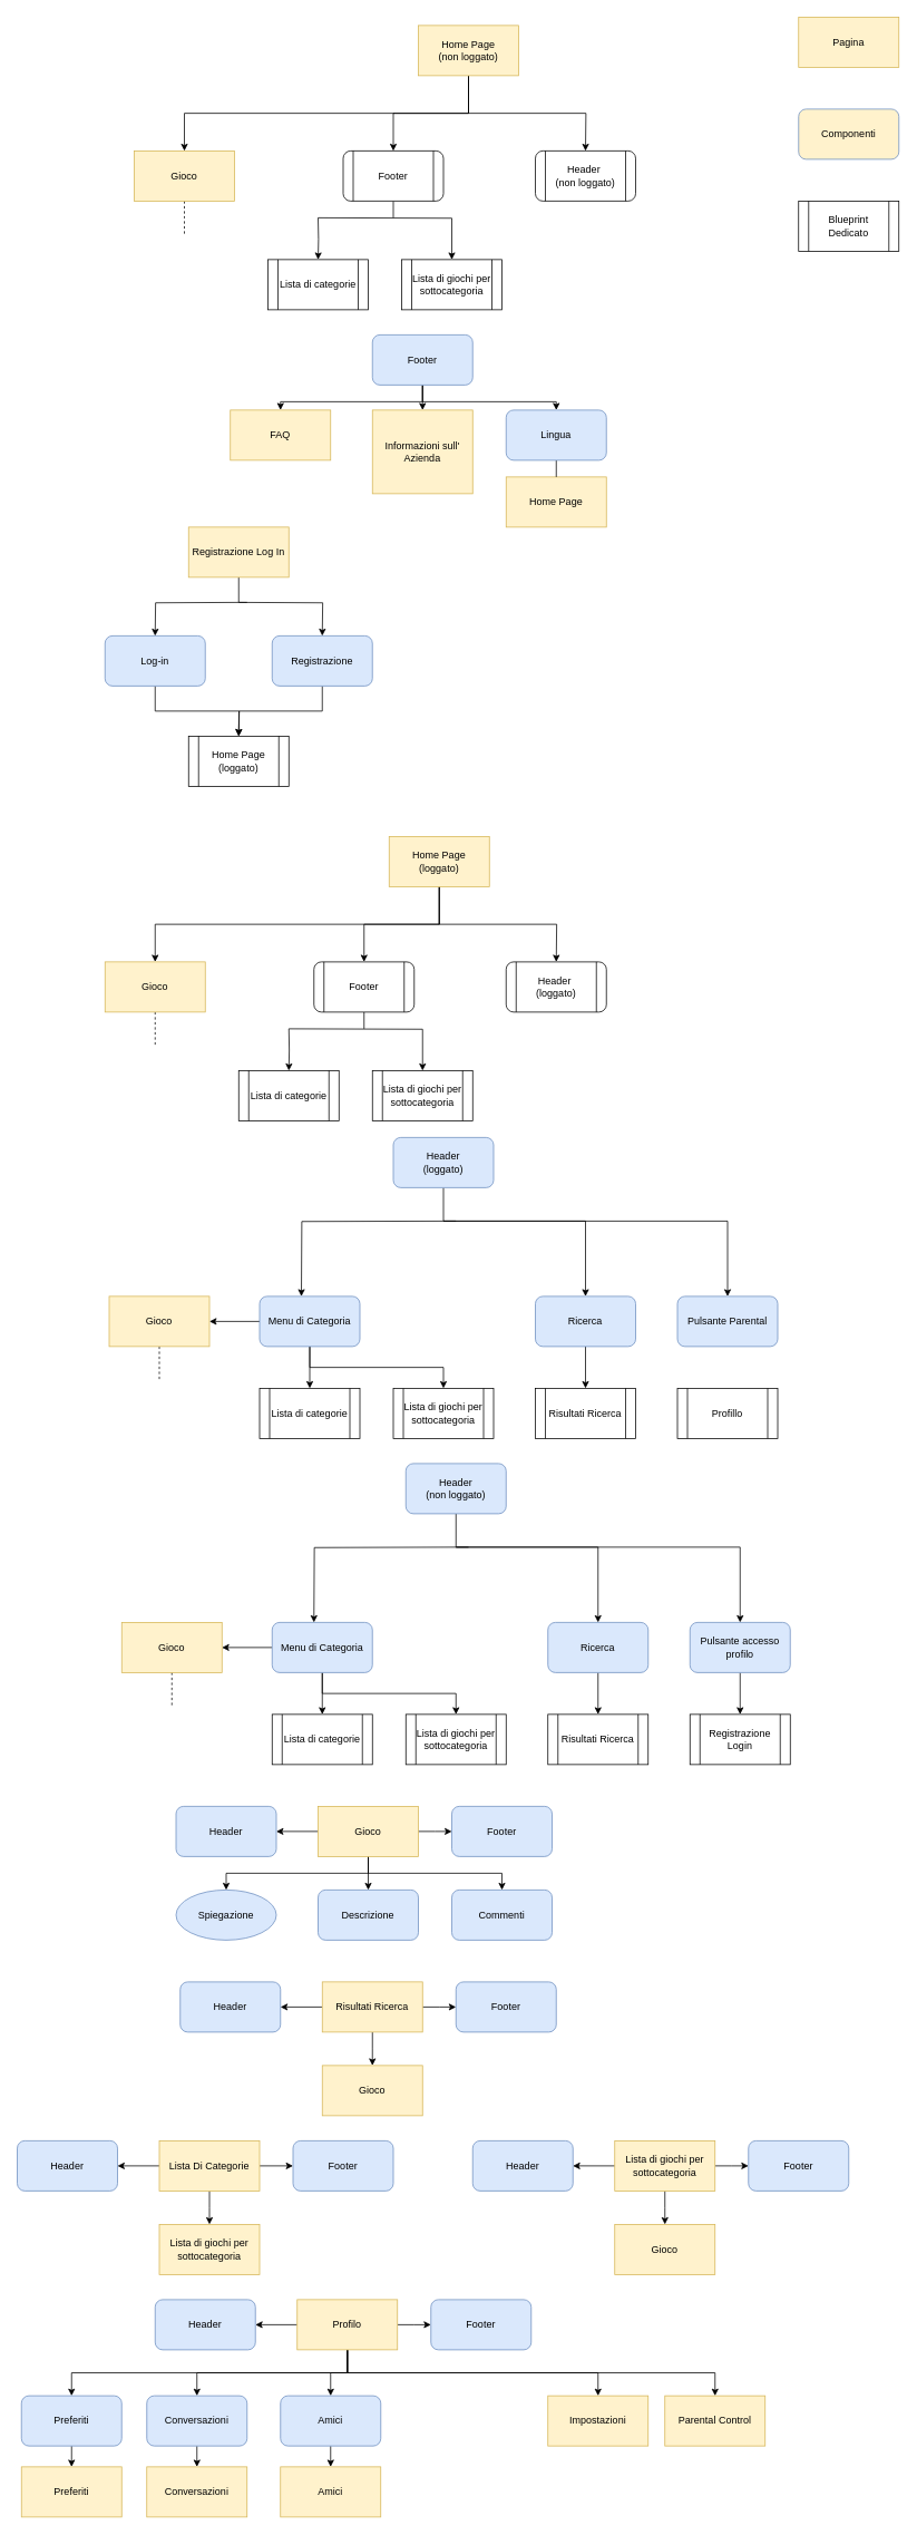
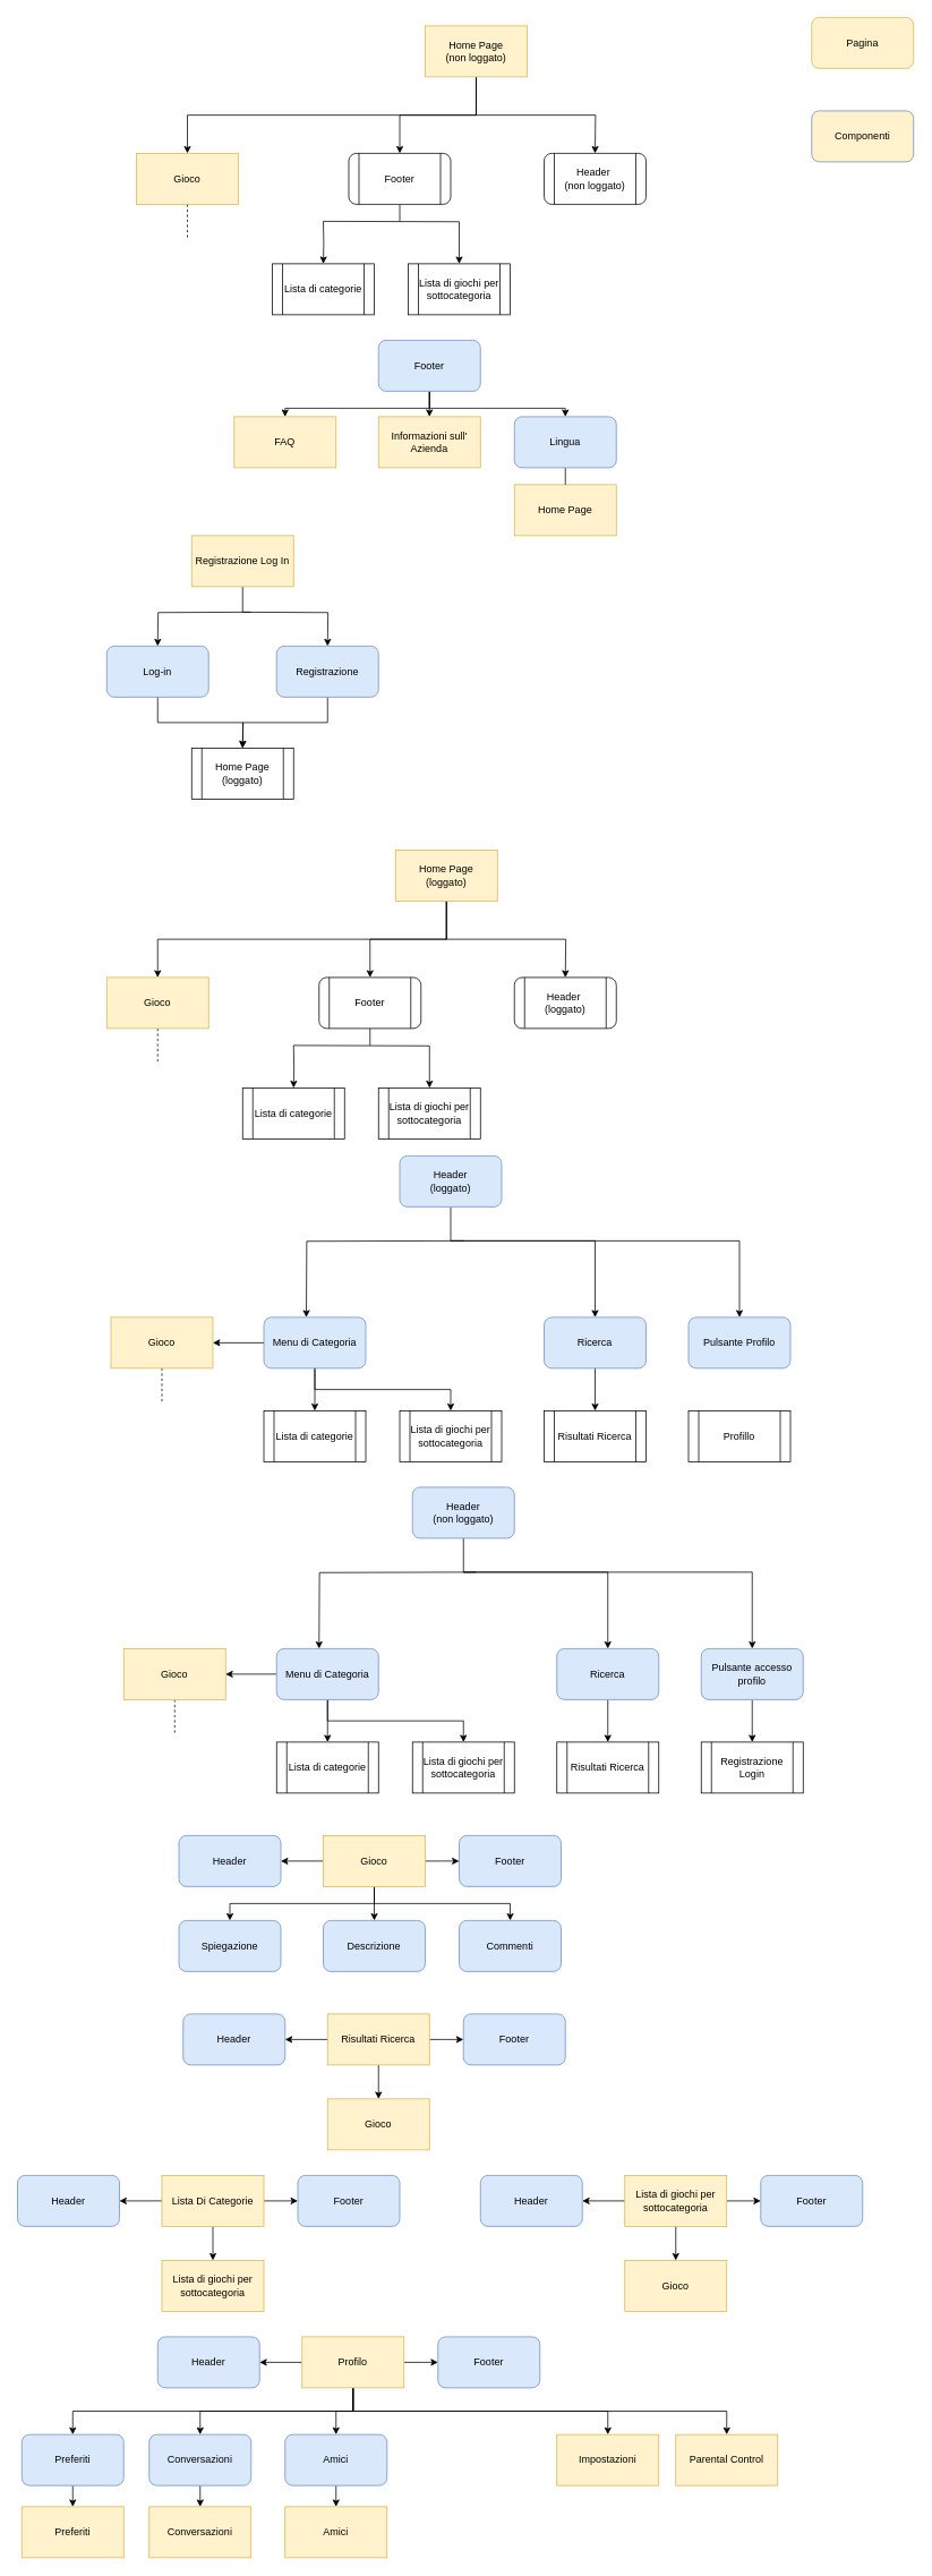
- <mxCell id="3" value="Pagina" style="rounded=0;whiteSpace=wrap;html=1;fillColor=#fff2cc;strokeColor=#d6b656;" vertex="1" parent="1"><mxGeometry x="955" y="20" width="120" height="60" as="geometry" /></mxCell>
+ <mxCell id="3" value="Pagina" style="whiteSpace=wrap;html=1;fillColor=#fff2cc;strokeColor=#d6b656;rounded=1;" vertex="1" parent="1"><mxGeometry x="955" y="20" width="120" height="60" as="geometry" /></mxCell>
- <mxCell id="4" value="Blueprint Dedicato" style="shape=process;whiteSpace=wrap;html=1;backgroundOutline=1;" vertex="1" parent="1"><mxGeometry x="955" y="240" width="120" height="60" as="geometry" /></mxCell>
- <mxCell id="10" value="Informazioni sull' Azienda" style="rounded=0;whiteSpace=wrap;html=1;fillColor=#fff2cc;strokeColor=#d6b656;" vertex="1" parent="1"><mxGeometry x="445" y="490" width="120" height="100" as="geometry" /></mxCell>
+ <mxCell id="10" value="Informazioni sull' Azienda" style="rounded=0;whiteSpace=wrap;html=1;fillColor=#fff2cc;strokeColor=#d6b656;" vertex="1" parent="1"><mxGeometry x="445" y="490" width="120" height="60" as="geometry" /></mxCell>
- <mxCell id="43" value="Pulsante Parental" style="rounded=1;whiteSpace=wrap;html=1;fillColor=#dae8fc;strokeColor=#6c8ebf;" vertex="1" parent="1"><mxGeometry x="810" y="1550" width="120" height="60" as="geometry" /></mxCell>
+ <mxCell id="43" value="Pulsante Profilo" style="rounded=1;whiteSpace=wrap;html=1;fillColor=#dae8fc;strokeColor=#6c8ebf;" vertex="1" parent="1"><mxGeometry x="810" y="1550" width="120" height="60" as="geometry" /></mxCell>
- <mxCell id="94" value="Spiegazione" style="ellipse;whiteSpace=wrap;html=1;fillColor=#dae8fc;strokeColor=#6c8ebf;" vertex="1" parent="1"><mxGeometry x="210" y="2260" width="120" height="60" as="geometry" /></mxCell>
+ <mxCell id="94" value="Spiegazione" style="rounded=1;whiteSpace=wrap;html=1;fillColor=#dae8fc;strokeColor=#6c8ebf;" vertex="1" parent="1"><mxGeometry x="210" y="2260" width="120" height="60" as="geometry" /></mxCell>
